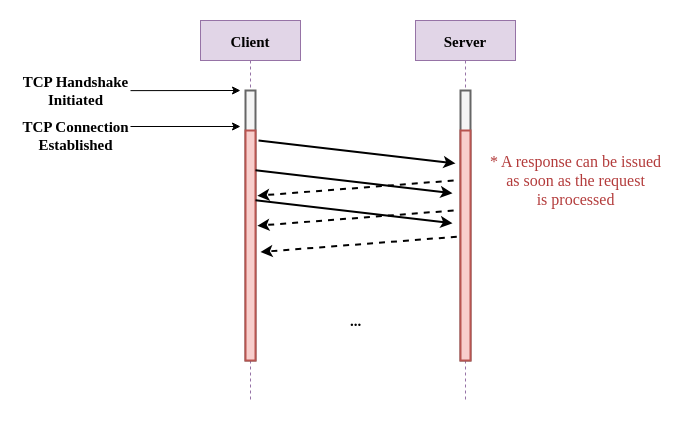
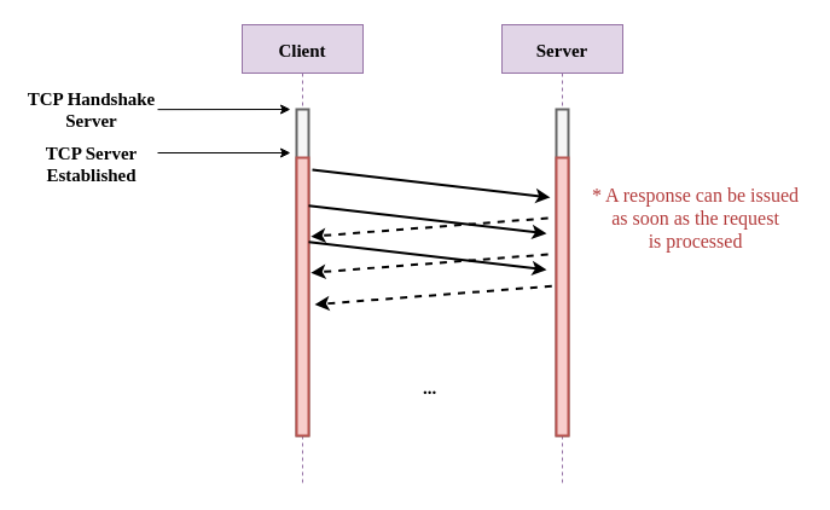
- <mxCell id="13" value="TCP Handshake&lt;br style=&quot;font-size: 15px;&quot;&gt;Initiated" style="text;html=1;align=center;verticalAlign=middle;resizable=0;points=[];autosize=1;strokeColor=none;fillColor=none;fontStyle=1;fontFamily=Ubuntu Condensed;fontSource=https%3A%2F%2Ffonts.googleapis.com%2Fcss%3Ffamily%3DUbuntu%2BCondensed;fontSize=15;" parent="1" vertex="1"><mxGeometry x="20" y="65" width="110" height="50" as="geometry" /></mxCell>
+ <mxCell id="13" value="TCP Handshake&lt;br style=&quot;font-size: 15px;&quot;&gt;Server" style="text;html=1;align=center;verticalAlign=middle;resizable=0;points=[];autosize=1;strokeColor=none;fillColor=none;fontStyle=1;fontFamily=Ubuntu Condensed;fontSource=https%3A%2F%2Ffonts.googleapis.com%2Fcss%3Ffamily%3DUbuntu%2BCondensed;fontSize=15;" parent="1" vertex="1"><mxGeometry x="20" y="65" width="110" height="50" as="geometry" /></mxCell>
- <mxCell id="14" value="TCP Connection&lt;br style=&quot;font-size: 15px;&quot;&gt;Established" style="text;html=1;align=center;verticalAlign=middle;resizable=0;points=[];autosize=1;strokeColor=none;fillColor=none;fontStyle=1;fontFamily=Ubuntu Condensed;fontSource=https%3A%2F%2Ffonts.googleapis.com%2Fcss%3Ffamily%3DUbuntu%2BCondensed;fontSize=15;" parent="1" vertex="1"><mxGeometry x="20" y="110" width="110" height="50" as="geometry" /></mxCell>
+ <mxCell id="14" value="TCP Server&lt;br style=&quot;font-size: 15px;&quot;&gt;Established" style="text;html=1;align=center;verticalAlign=middle;resizable=0;points=[];autosize=1;strokeColor=none;fillColor=none;fontStyle=1;fontFamily=Ubuntu Condensed;fontSource=https%3A%2F%2Ffonts.googleapis.com%2Fcss%3Ffamily%3DUbuntu%2BCondensed;fontSize=15;" parent="1" vertex="1"><mxGeometry x="20" y="110" width="110" height="50" as="geometry" /></mxCell>
